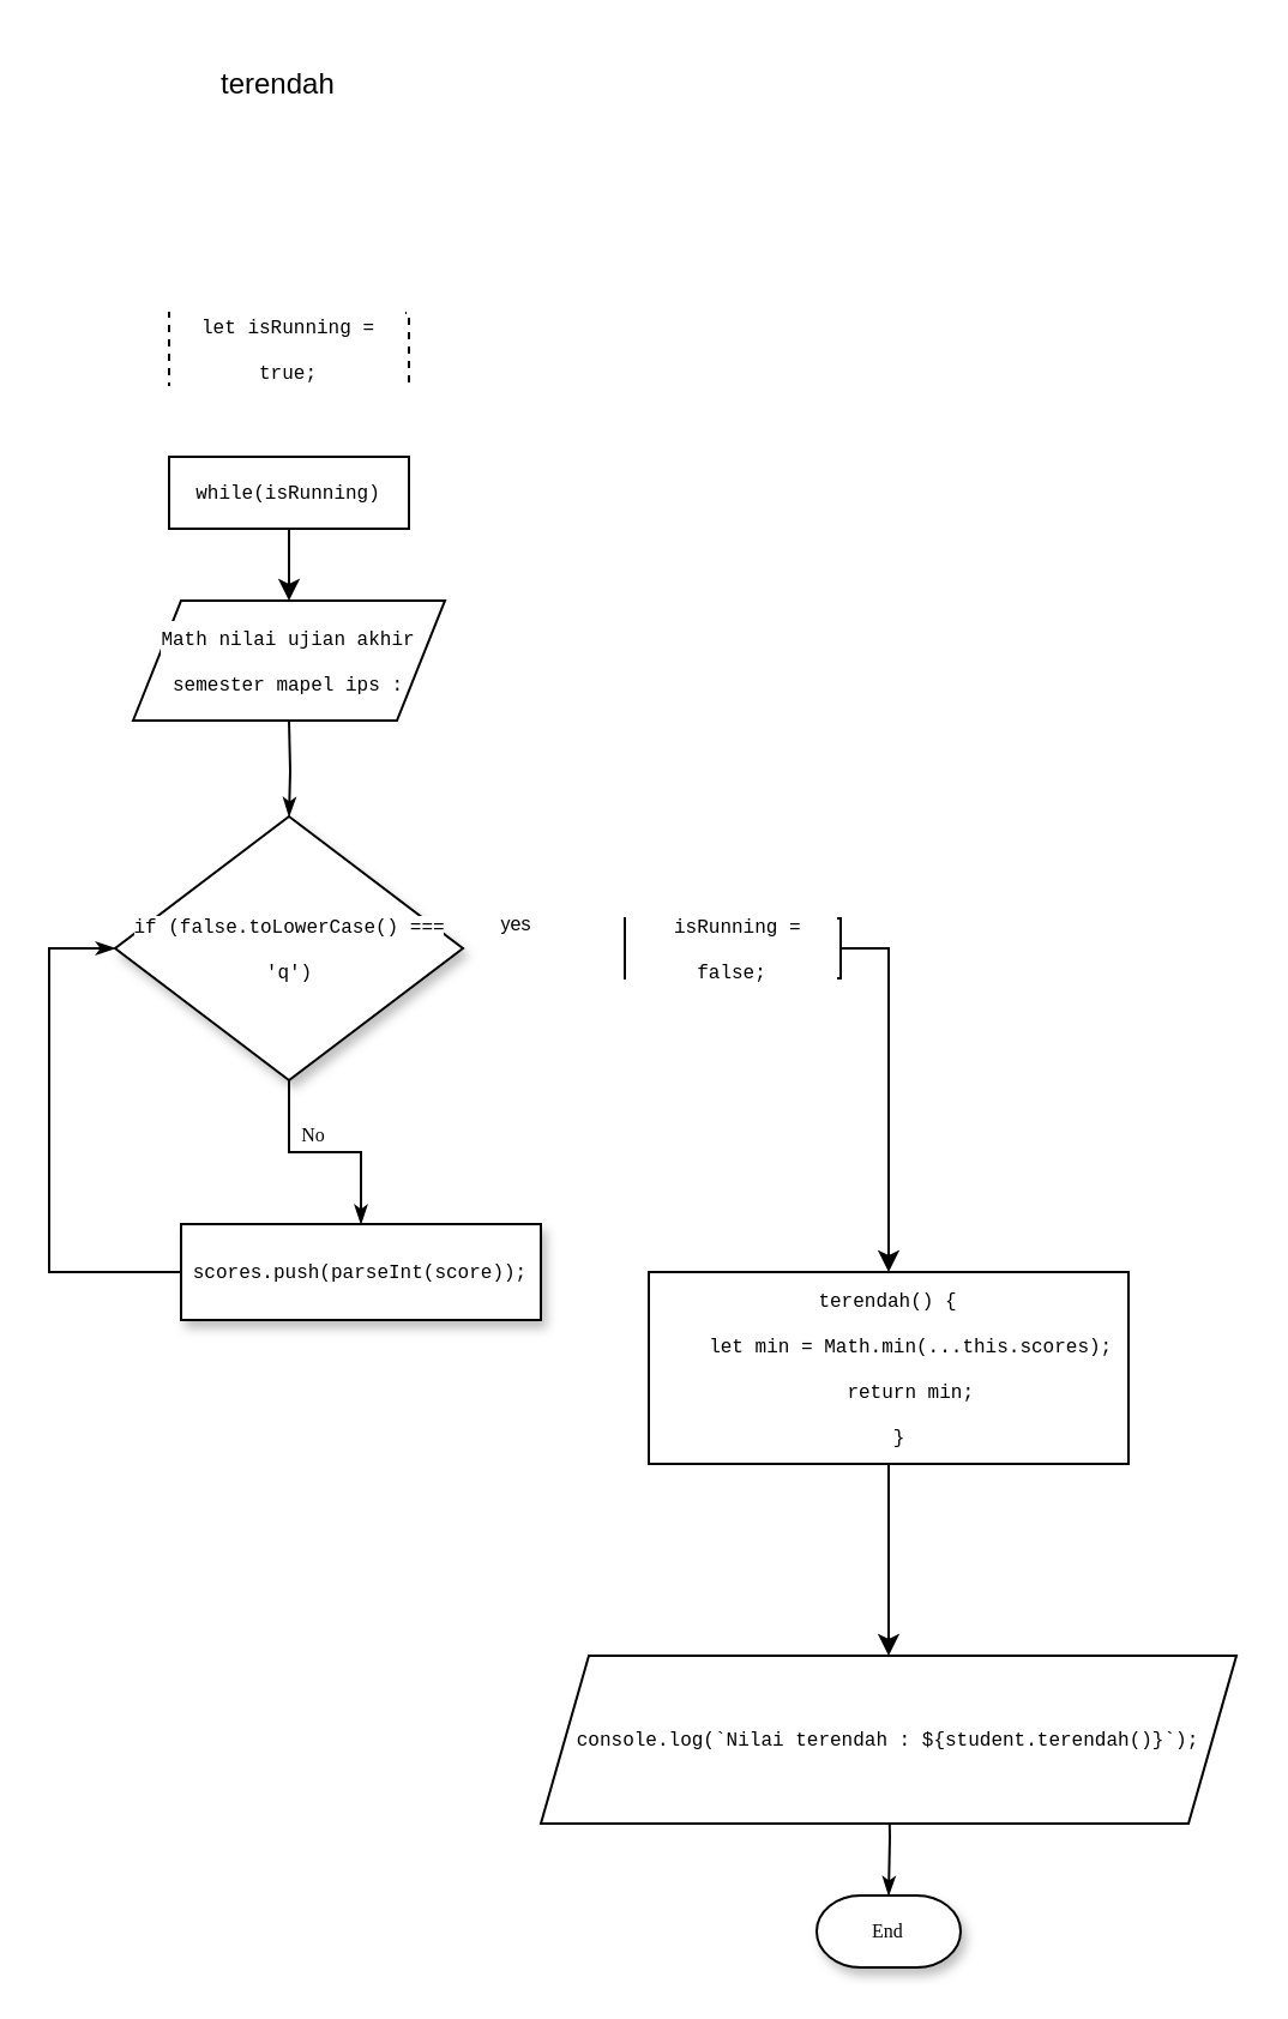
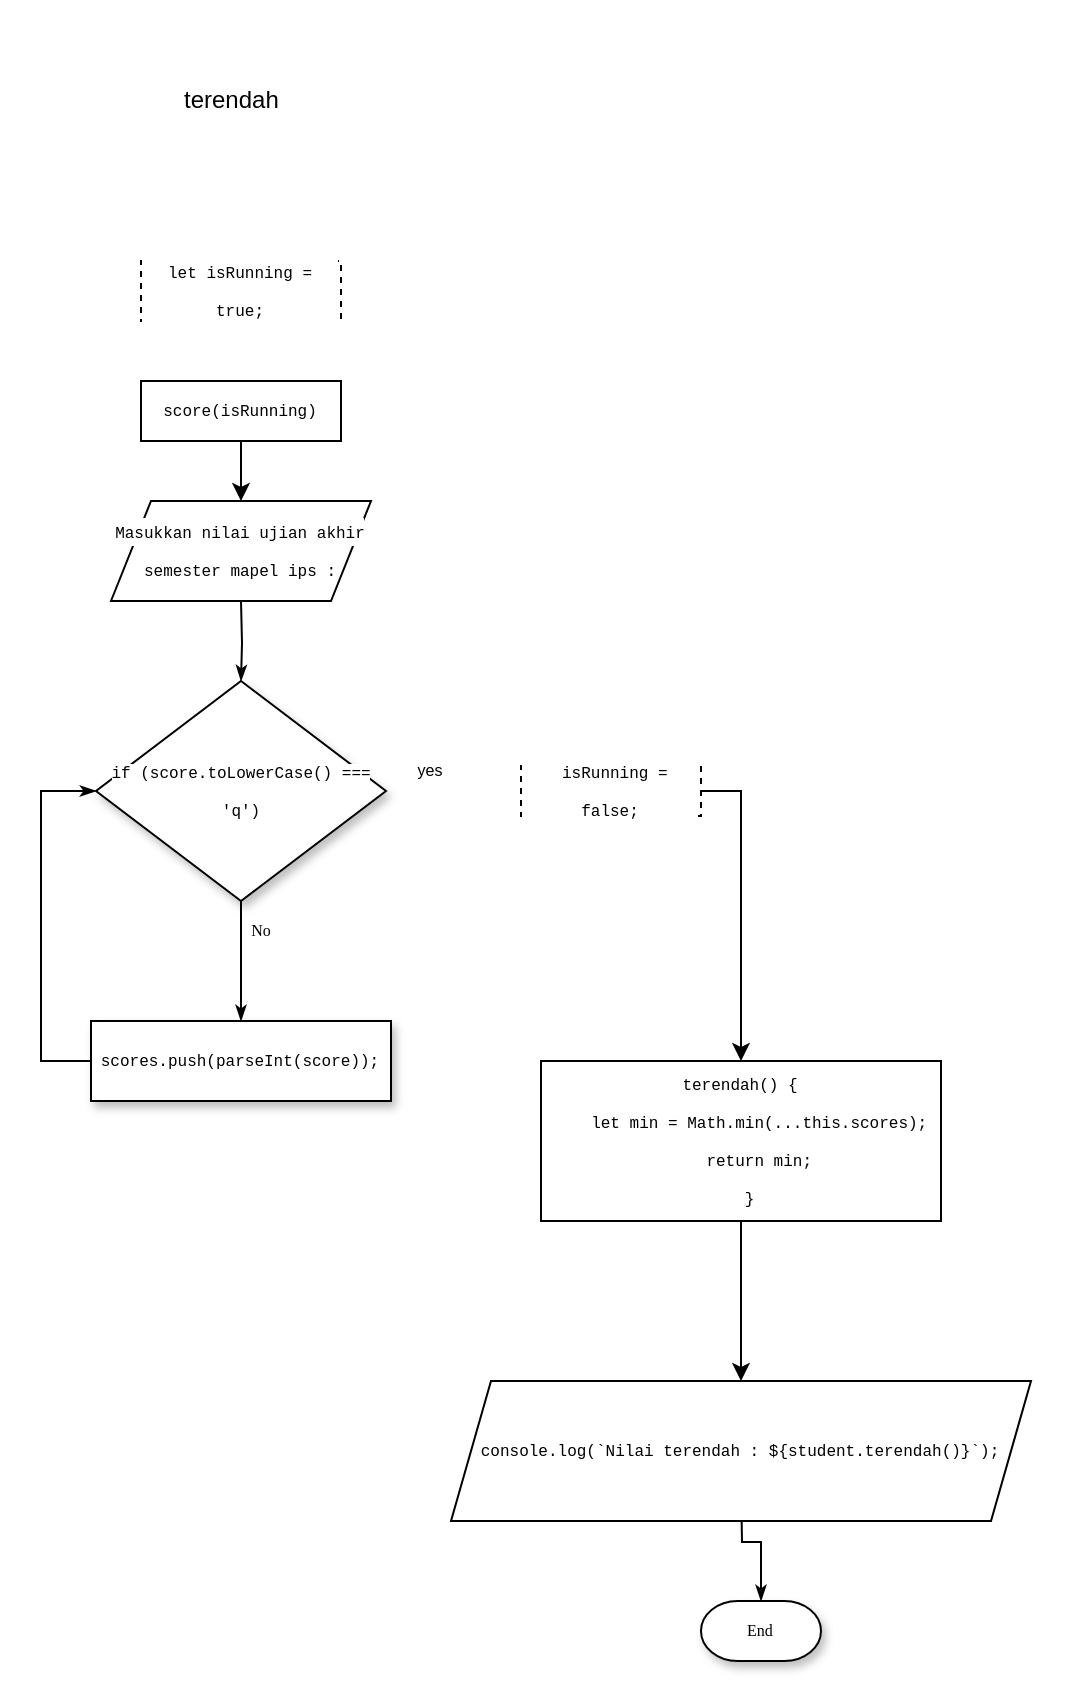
- <mxCell id="9" value="&lt;blockquote style=&quot;margin: 0 0 0 40px ; border: none ; padding: 0px&quot;&gt;terendah&lt;/blockquote&gt;" style="text;html=1;strokeColor=none;fillColor=none;align=left;verticalAlign=middle;whiteSpace=wrap;rounded=0;" vertex="1" parent="1"><mxGeometry x="50" y="20" width="140" height="30" as="geometry" /></mxCell>
+ <mxCell id="9" value="&lt;blockquote style=&quot;margin: 0 0 0 40px ; border: none ; padding: 0px&quot;&gt;terendah&lt;/blockquote&gt;" style="text;html=1;strokeColor=none;fillColor=none;align=left;verticalAlign=middle;whiteSpace=wrap;rounded=0;" vertex="1" parent="1"><mxGeometry x="50" y="35" width="140" height="30" as="geometry" /></mxCell>
- <mxCell id="12" value="&lt;div style=&quot;font-family: &amp;#34;consolas&amp;#34; , &amp;#34;courier new&amp;#34; , monospace ; line-height: 19px&quot;&gt;&lt;span style=&quot;background-color: rgb(255 , 255 , 255)&quot;&gt;while(isRunning)&lt;/span&gt;&lt;/div&gt;" style="rounded=0;whiteSpace=wrap;html=1;labelBackgroundColor=#FFFFFF;fontSize=8;fontColor=#000000;" vertex="1" parent="1"><mxGeometry x="70" y="190" width="100" height="30" as="geometry" /></mxCell>
+ <mxCell id="12" value="&lt;div style=&quot;font-family: &amp;#34;consolas&amp;#34; , &amp;#34;courier new&amp;#34; , monospace ; line-height: 19px&quot;&gt;&lt;span style=&quot;background-color: rgb(255 , 255 , 255)&quot;&gt;score(isRunning)&lt;/span&gt;&lt;/div&gt;" style="rounded=0;whiteSpace=wrap;html=1;labelBackgroundColor=#FFFFFF;fontSize=8;fontColor=#000000;" vertex="1" parent="1"><mxGeometry x="70" y="190" width="100" height="30" as="geometry" /></mxCell>
- <mxCell id="10" value="&lt;div style=&quot;font-family: &amp;#34;consolas&amp;#34; , &amp;#34;courier new&amp;#34; , monospace ; line-height: 19px&quot;&gt;&lt;span style=&quot;background-color: rgb(255 , 255 , 255)&quot;&gt;&lt;font style=&quot;font-size: 8px&quot;&gt;Math nilai ujian akhir semester mapel ips :&lt;/font&gt;&lt;/span&gt;&lt;/div&gt;" style="shape=parallelogram;perimeter=parallelogramPerimeter;whiteSpace=wrap;html=1;fixedSize=1;" vertex="1" parent="1"><mxGeometry x="55" y="250" width="130" height="50" as="geometry" /></mxCell>
+ <mxCell id="10" value="&lt;div style=&quot;font-family: &amp;#34;consolas&amp;#34; , &amp;#34;courier new&amp;#34; , monospace ; line-height: 19px&quot;&gt;&lt;span style=&quot;background-color: rgb(255 , 255 , 255)&quot;&gt;&lt;font style=&quot;font-size: 8px&quot;&gt;Masukkan nilai ujian akhir semester mapel ips :&lt;/font&gt;&lt;/span&gt;&lt;/div&gt;" style="shape=parallelogram;perimeter=parallelogramPerimeter;whiteSpace=wrap;html=1;fixedSize=1;" vertex="1" parent="1"><mxGeometry x="55" y="250" width="130" height="50" as="geometry" /></mxCell>
- <mxCell id="4" value="&lt;div style=&quot;font-family: &amp;#34;consolas&amp;#34; , &amp;#34;courier new&amp;#34; , monospace ; line-height: 19px&quot;&gt;&lt;span style=&quot;background-color: rgb(255 , 255 , 255)&quot;&gt;&lt;font style=&quot;font-size: 8px&quot;&gt;if (false.toLowerCase() === 'q')&lt;/font&gt;&lt;/span&gt;&lt;/div&gt;" style="rhombus;whiteSpace=wrap;html=1;rounded=0;shadow=1;labelBackgroundColor=none;strokeWidth=1;fontFamily=Verdana;fontSize=8;align=center;" parent="1" vertex="1"><mxGeometry x="47.5" y="340" width="145" height="110" as="geometry" /></mxCell>
+ <mxCell id="4" value="&lt;div style=&quot;font-family: &amp;#34;consolas&amp;#34; , &amp;#34;courier new&amp;#34; , monospace ; line-height: 19px&quot;&gt;&lt;span style=&quot;background-color: rgb(255 , 255 , 255)&quot;&gt;&lt;font style=&quot;font-size: 8px&quot;&gt;if (score.toLowerCase() === 'q')&lt;/font&gt;&lt;/span&gt;&lt;/div&gt;" style="rhombus;whiteSpace=wrap;html=1;rounded=0;shadow=1;labelBackgroundColor=none;strokeWidth=1;fontFamily=Verdana;fontSize=8;align=center;" parent="1" vertex="1"><mxGeometry x="47.5" y="340" width="145" height="110" as="geometry" /></mxCell>
- <mxCell id="16" value="&lt;div style=&quot;font-family: &amp;#34;consolas&amp;#34; , &amp;#34;courier new&amp;#34; , monospace ; line-height: 19px&quot;&gt;&lt;span style=&quot;background-color: rgb(255 , 255 , 255)&quot;&gt;&amp;nbsp;isRunning = false;&lt;/span&gt;&lt;/div&gt;" style="rounded=0;whiteSpace=wrap;html=1;labelBackgroundColor=#FFFFFF;fontSize=8;fontColor=#000000;" vertex="1" parent="1"><mxGeometry x="260" y="382.5" width="90" height="25" as="geometry" /></mxCell>
+ <mxCell id="16" value="&lt;div style=&quot;font-family: &amp;#34;consolas&amp;#34; , &amp;#34;courier new&amp;#34; , monospace ; line-height: 19px&quot;&gt;&lt;span style=&quot;background-color: rgb(255 , 255 , 255)&quot;&gt;&amp;nbsp;isRunning = false;&lt;/span&gt;&lt;/div&gt;" style="rounded=0;whiteSpace=wrap;html=1;labelBackgroundColor=#FFFFFF;fontSize=8;fontColor=#000000;dashed=1;" vertex="1" parent="1"><mxGeometry x="260" y="382.5" width="90" height="25" as="geometry" /></mxCell>
- <mxCell id="6" value="&lt;div style=&quot;font-family: &amp;#34;consolas&amp;#34; , &amp;#34;courier new&amp;#34; , monospace ; line-height: 19px&quot;&gt;&lt;span style=&quot;background-color: rgb(255 , 255 , 255)&quot;&gt;scores.push(parseInt(score));&lt;/span&gt;&lt;/div&gt;" style="whiteSpace=wrap;html=1;rounded=0;shadow=1;labelBackgroundColor=none;strokeWidth=1;fontFamily=Verdana;fontSize=8;align=center;" parent="1" vertex="1"><mxGeometry x="75" y="510" width="150" height="40" as="geometry" /></mxCell>
+ <mxCell id="6" value="&lt;div style=&quot;font-family: &amp;#34;consolas&amp;#34; , &amp;#34;courier new&amp;#34; , monospace ; line-height: 19px&quot;&gt;&lt;span style=&quot;background-color: rgb(255 , 255 , 255)&quot;&gt;scores.push(parseInt(score));&lt;/span&gt;&lt;/div&gt;" style="whiteSpace=wrap;html=1;rounded=0;shadow=1;labelBackgroundColor=none;strokeWidth=1;fontFamily=Verdana;fontSize=8;align=center;" parent="1" vertex="1"><mxGeometry x="45" y="510" width="150" height="40" as="geometry" /></mxCell>
- <mxCell id="8" value="End" style="strokeWidth=1;html=1;shape=mxgraph.flowchart.terminator;whiteSpace=wrap;rounded=0;shadow=1;labelBackgroundColor=none;fontFamily=Verdana;fontSize=8;align=center;" parent="1" vertex="1"><mxGeometry x="340" y="790" width="60" height="30" as="geometry" /></mxCell>
+ <mxCell id="8" value="End" style="strokeWidth=1;html=1;shape=mxgraph.flowchart.terminator;whiteSpace=wrap;rounded=0;shadow=1;labelBackgroundColor=none;fontFamily=Verdana;fontSize=8;align=center;" parent="1" vertex="1"><mxGeometry x="350" y="800" width="60" height="30" as="geometry" /></mxCell>
